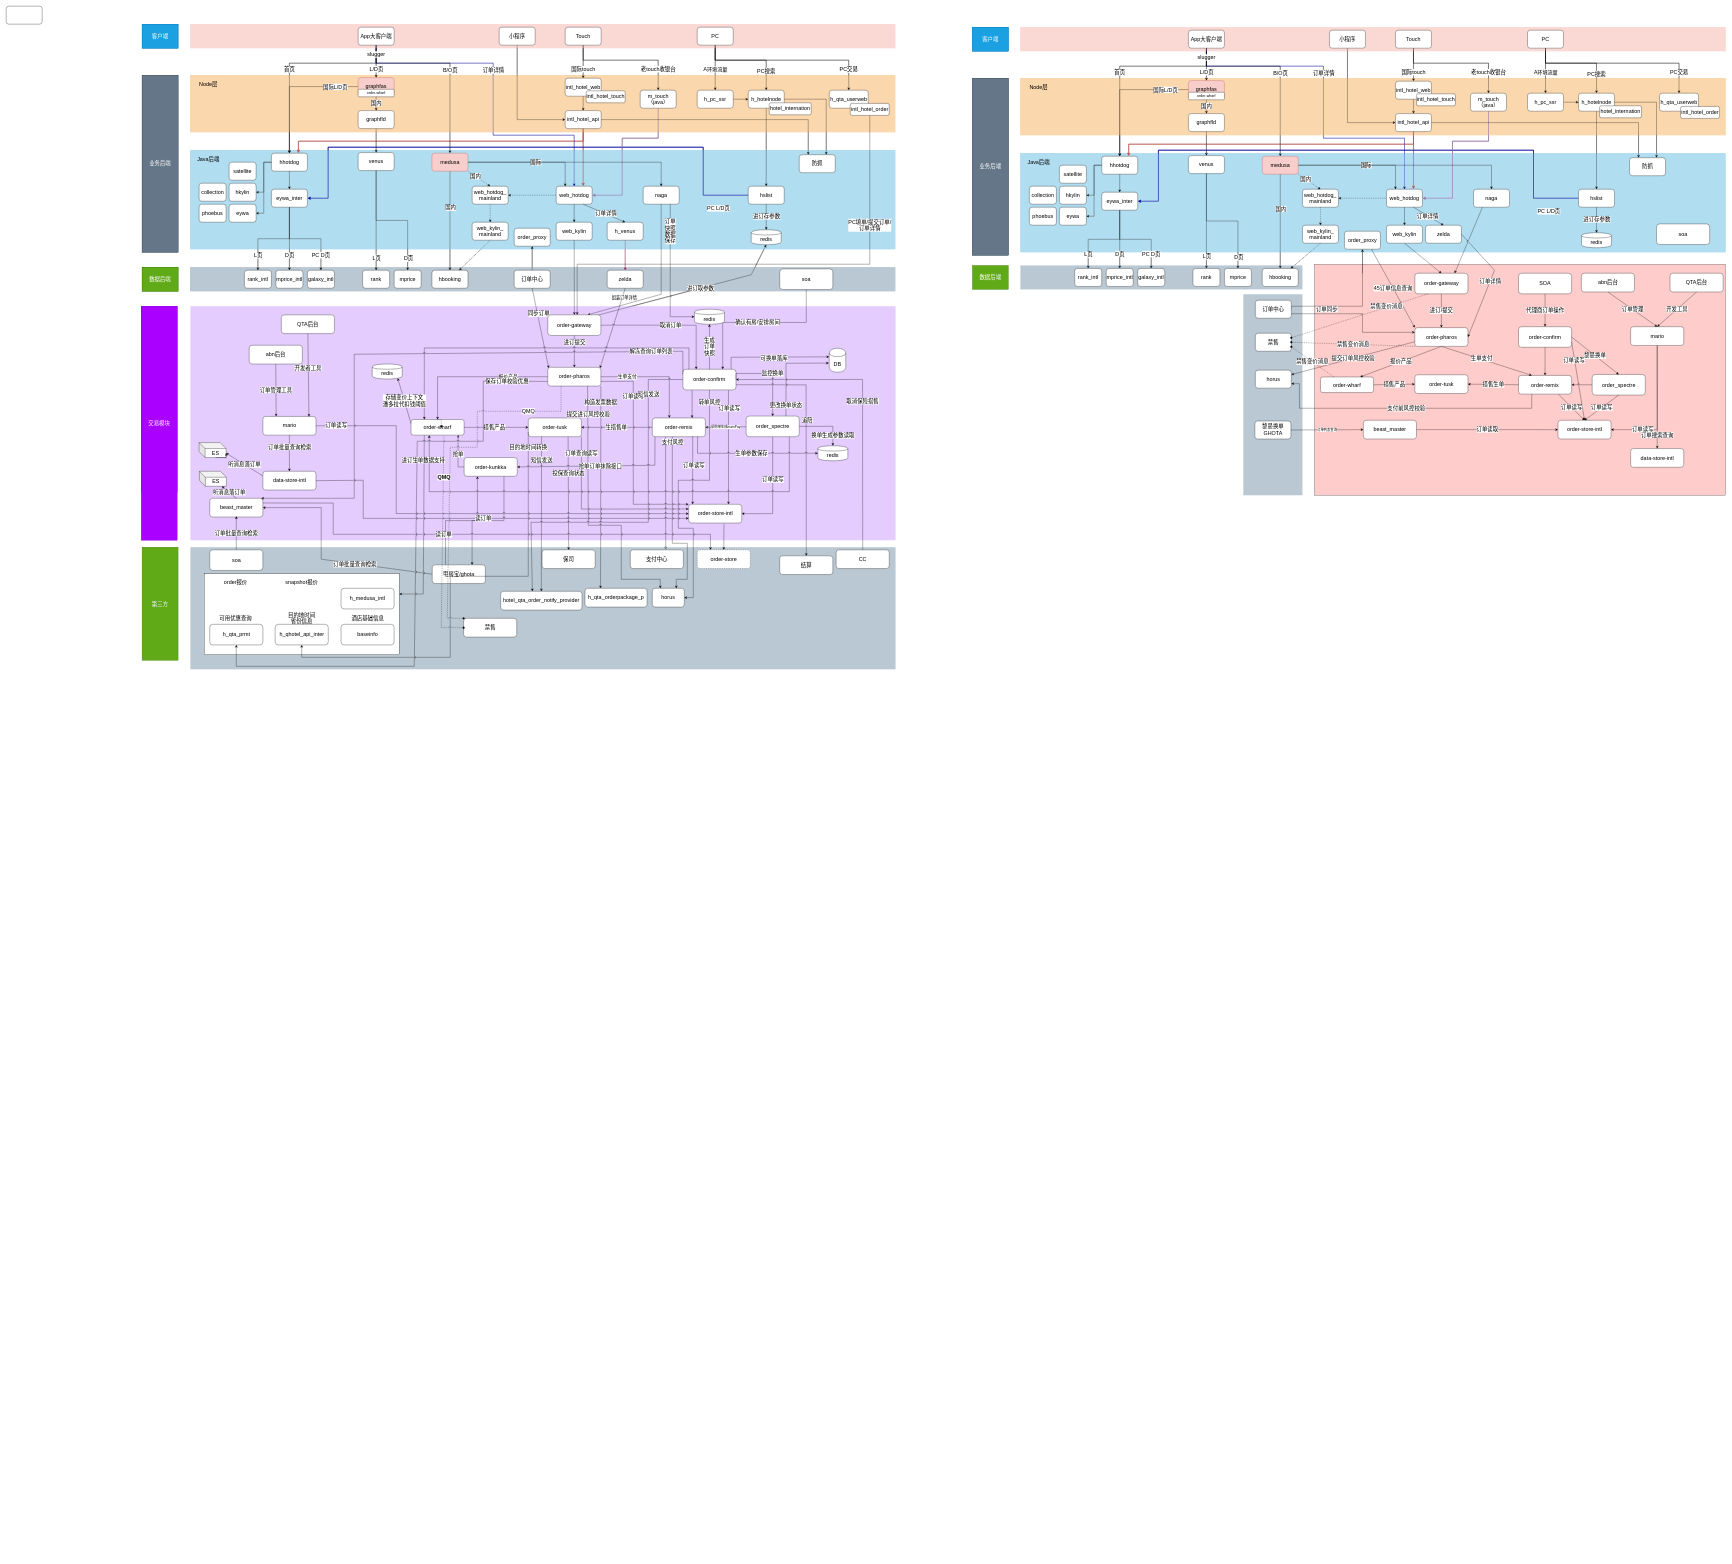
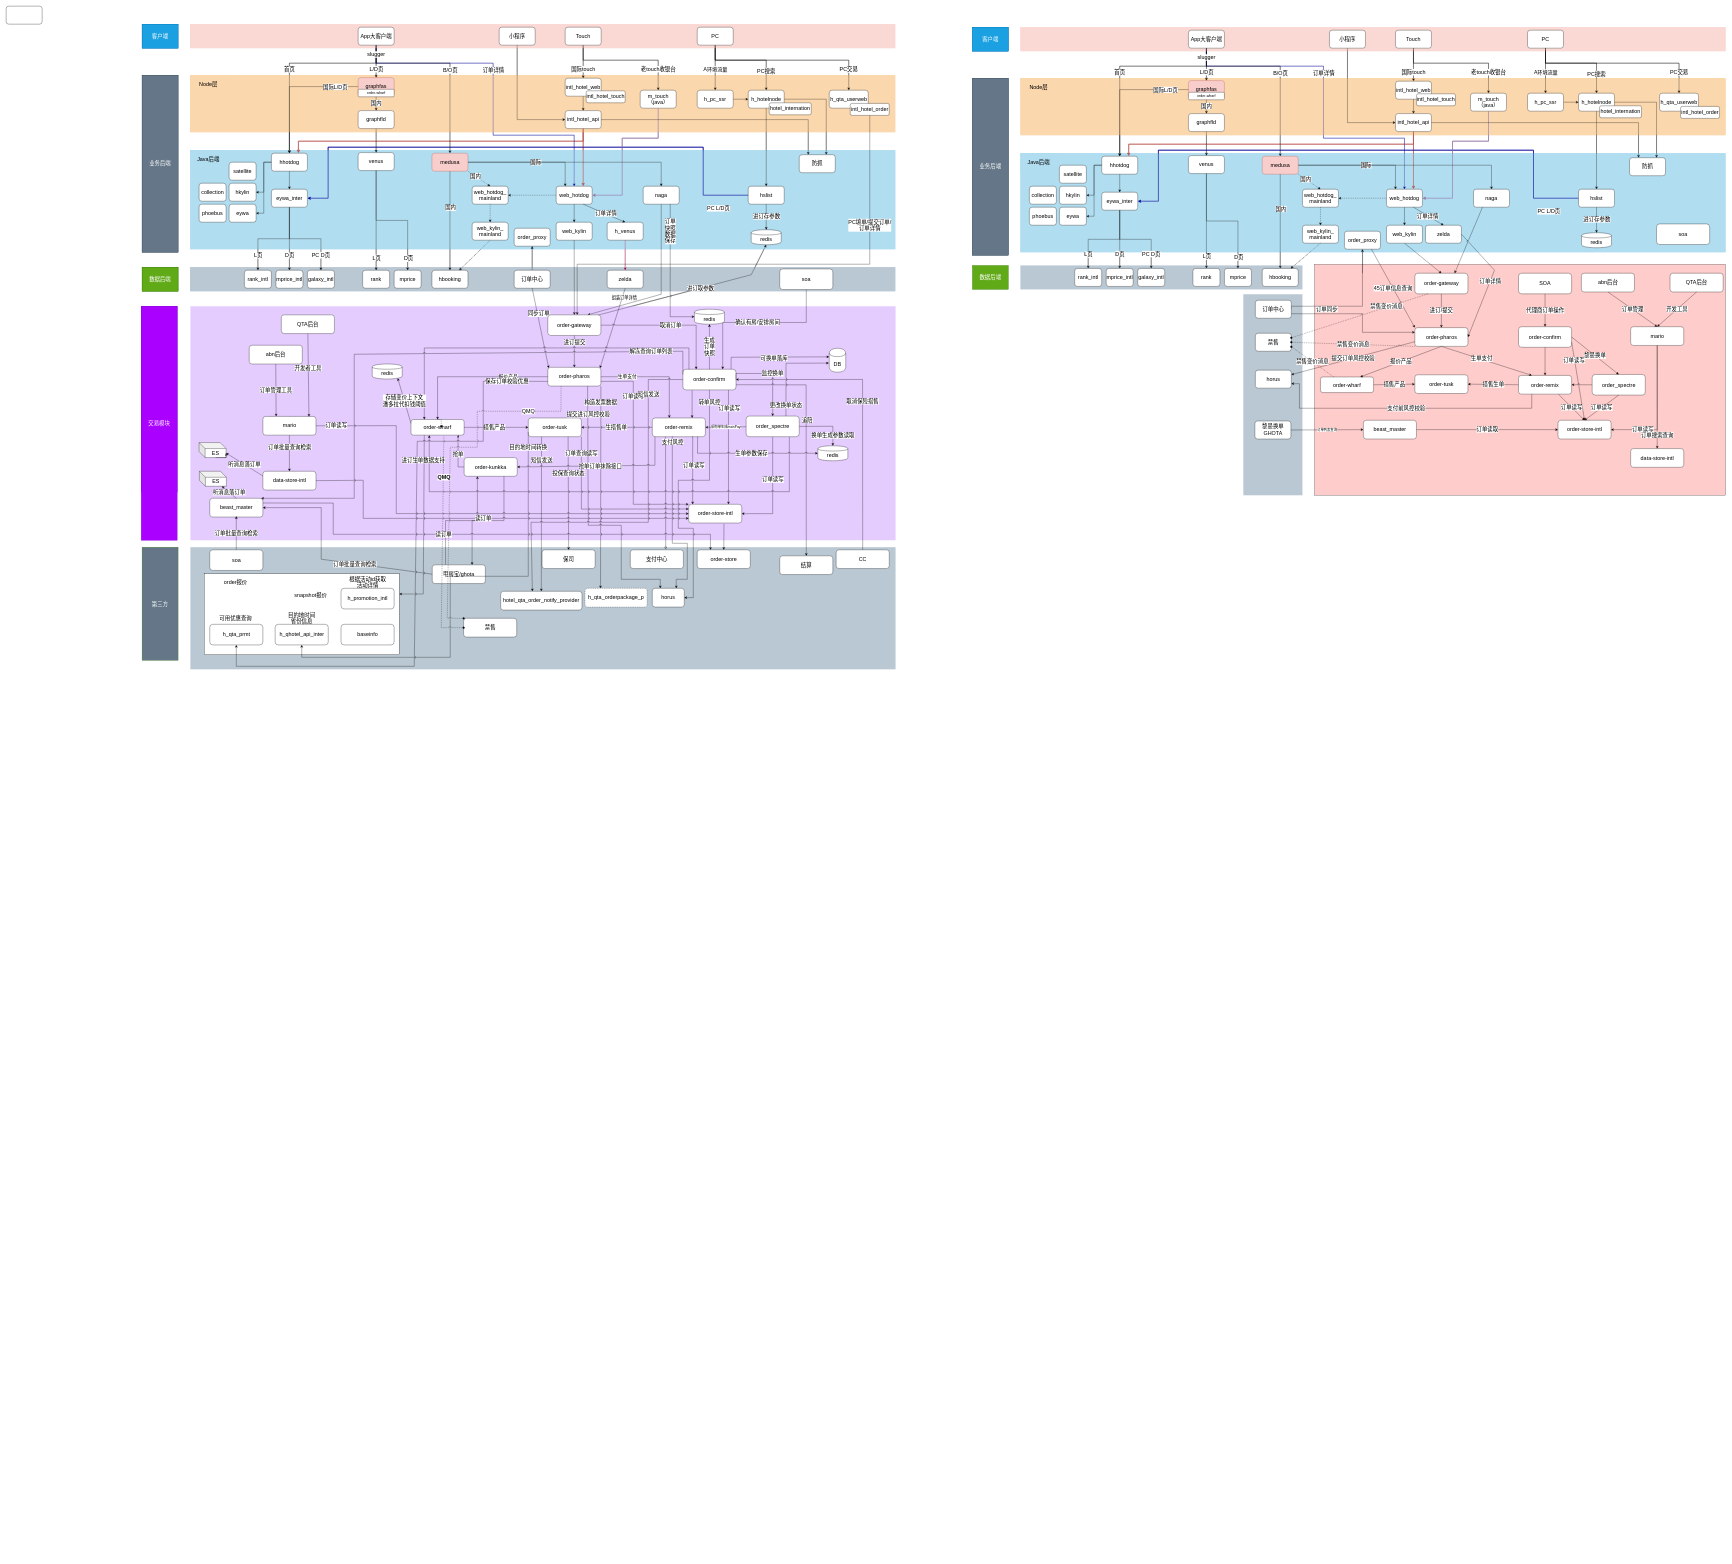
- <mxCell id="278" value="order-store" style="rounded=1;whiteSpace=wrap;html=1;fontColor=#000000;fontSize=18;dashed=1;" parent="117" vertex="1"><mxGeometry x="1853" y="1751.769" width="177.0" height="62.47" as="geometry" /></mxCell>
+ <mxCell id="278" value="order-store" style="rounded=1;whiteSpace=wrap;html=1;fontColor=#000000;fontSize=18;" parent="117" vertex="1"><mxGeometry x="1853" y="1751.769" width="177.0" height="62.47" as="geometry" /></mxCell>
- <mxCell id="324" value="snapshot报价" style="text;html=1;strokeColor=none;fillColor=none;align=center;verticalAlign=middle;whiteSpace=wrap;rounded=0;fontSize=18;fontColor=#000000;" parent="317" vertex="1"><mxGeometry x="260" y="18.5" width="130" height="20" as="geometry" /></mxCell>
+ <mxCell id="324" value="snapshot报价" style="text;html=1;strokeColor=none;fillColor=none;align=center;verticalAlign=middle;whiteSpace=wrap;rounded=0;fontSize=18;fontColor=#000000;" parent="317" vertex="1"><mxGeometry x="290" y="63.5" width="130" height="20" as="geometry" /></mxCell>
+ <mxCell id="325" value="根据活动id获取活动详情" style="text;html=1;strokeColor=none;fillColor=none;align=center;verticalAlign=middle;whiteSpace=wrap;rounded=0;fontSize=18;fontColor=#000000;" parent="317" vertex="1"><mxGeometry x="479.5" y="18.5" width="130" height="20" as="geometry" /></mxCell>
- <mxCell id="319" value="&lt;div style=&quot;text-align: left&quot;&gt;&lt;span style=&quot;font-size: 18px&quot;&gt; &lt;/span&gt;&lt;/div&gt;&lt;div style=&quot;text-align: left&quot;&gt;&lt;span style=&quot;font-size: 18px&quot;&gt;h_medusa_intl&lt;/span&gt;&lt;/div&gt;" style="rounded=1;whiteSpace=wrap;html=1;fontColor=#000000;" parent="317" vertex="1"><mxGeometry x="456" y="48.5" width="177.0" height="68.717" as="geometry" /></mxCell>
+ <mxCell id="319" value="&lt;div style=&quot;text-align: left&quot;&gt;&lt;span style=&quot;font-size: 18px&quot;&gt; &lt;/span&gt;&lt;/div&gt;&lt;div style=&quot;text-align: left&quot;&gt;&lt;span style=&quot;font-size: 18px&quot;&gt;h_promotion_intl&lt;/span&gt;&lt;/div&gt;" style="rounded=1;whiteSpace=wrap;html=1;fontColor=#000000;" parent="317" vertex="1"><mxGeometry x="456" y="48.5" width="177.0" height="68.717" as="geometry" /></mxCell>
- <mxCell id="334" value="h_qta_orderpackage_p" style="rounded=1;whiteSpace=wrap;html=1;fontColor=#000000;fontSize=18;" parent="117" vertex="1"><mxGeometry x="1479" y="1880" width="207" height="62.47" as="geometry" /></mxCell>
+ <mxCell id="334" value="h_qta_orderpackage_p" style="rounded=1;whiteSpace=wrap;html=1;fontColor=#000000;fontSize=18;dashed=1;" parent="117" vertex="1"><mxGeometry x="1479" y="1880" width="207" height="62.47" as="geometry" /></mxCell>
- <mxCell id="268" value="第三方" style="rounded=0;whiteSpace=wrap;html=1;fontSize=18;fillColor=#60a917;strokeColor=#2D7600;fontColor=#ffffff;" parent="117" vertex="1"><mxGeometry x="3" y="1743" width="120" height="377" as="geometry" /></mxCell>
+ <mxCell id="268" value="第三方" style="rounded=0;whiteSpace=wrap;html=1;fontSize=18;fillColor=#647687;strokeColor=#2D7600;fontColor=#ffffff;" parent="117" vertex="1"><mxGeometry x="3" y="1743" width="120" height="377" as="geometry" /></mxCell>
- <mxCell id="328" value="酒店基础信息" style="text;html=1;strokeColor=none;fillColor=none;align=center;verticalAlign=middle;whiteSpace=wrap;rounded=0;fontSize=18;fontColor=#000000;" parent="317" vertex="1"><mxGeometry x="479.5" y="138.5" width="130" height="20" as="geometry" /></mxCell>
